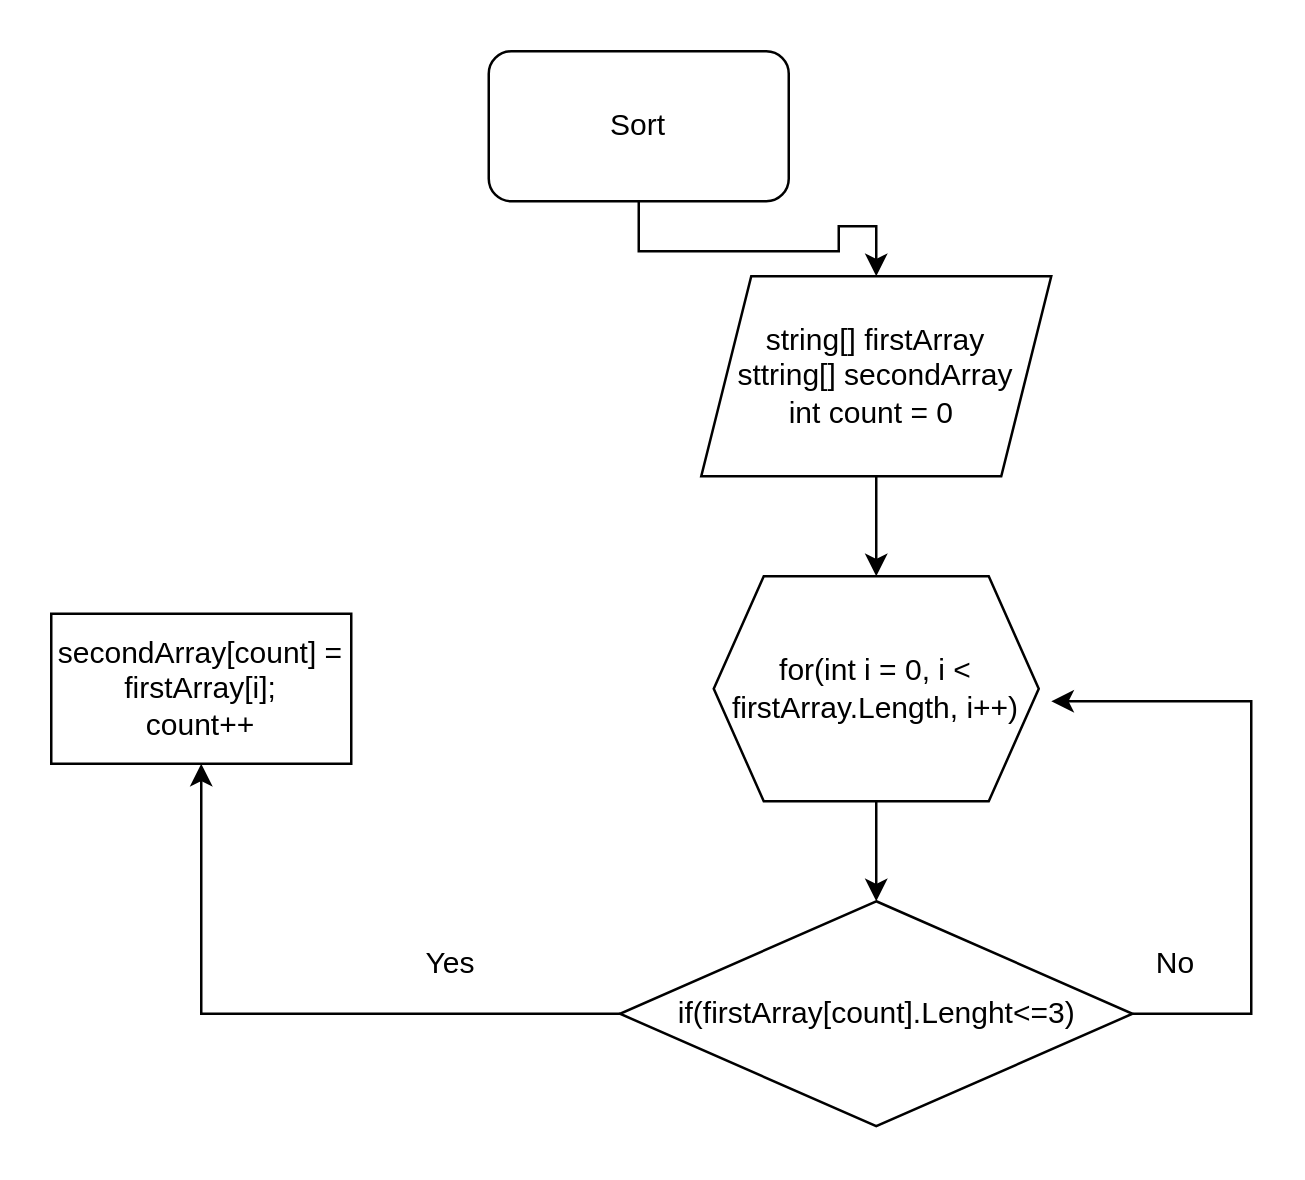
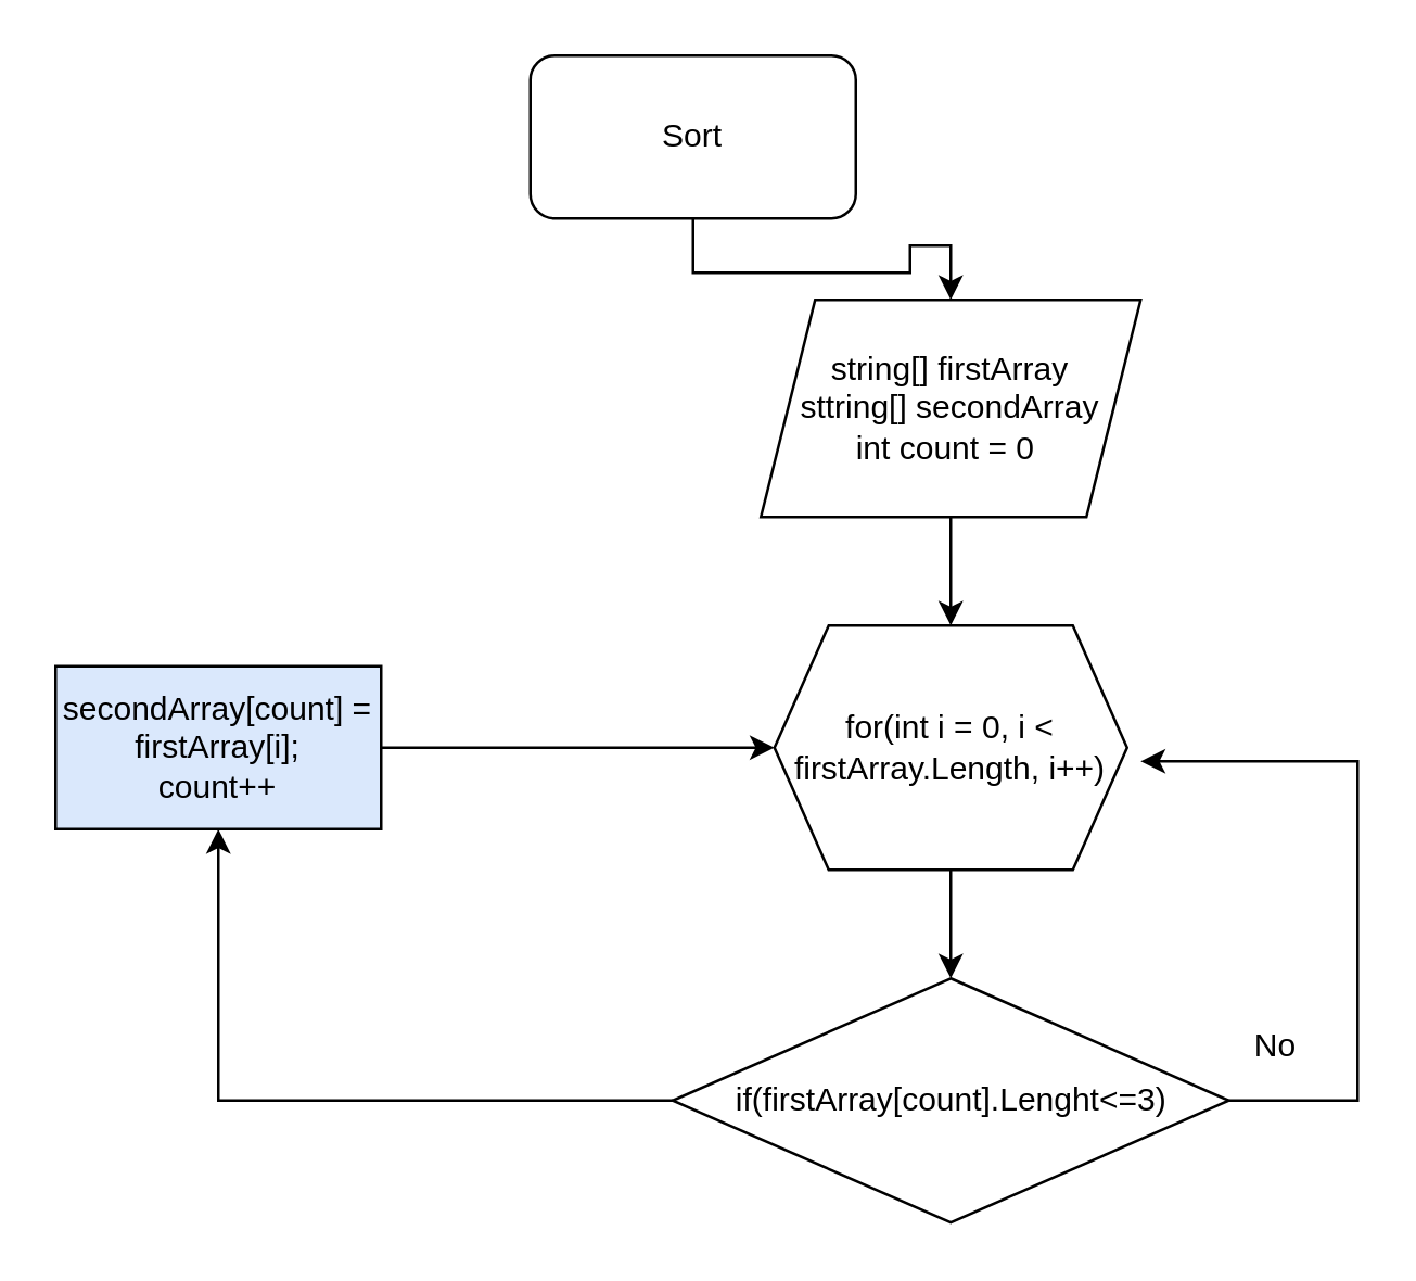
- <mxCell id="12" value="secondArray[count] = firstArray[i];&lt;br&gt;count++" style="rounded=0;whiteSpace=wrap;html=1;" vertex="1" parent="1"><mxGeometry x="20" y="245" width="120" height="60" as="geometry" /></mxCell>
+ <mxCell id="12" value="secondArray[count] = firstArray[i];&lt;br&gt;count++" style="rounded=0;whiteSpace=wrap;html=1;fillColor=#dae8fc;" vertex="1" parent="1"><mxGeometry x="20" y="245" width="120" height="60" as="geometry" /></mxCell>
+ <mxCell id="11" style="edgeStyle=orthogonalEdgeStyle;rounded=0;orthogonalLoop=1;jettySize=auto;html=1;" edge="1" parent="1" source="12" target="7"><mxGeometry relative="1" as="geometry" /></mxCell>
- <mxCell id="13" value="Yes" style="text;html=1;strokeColor=none;fillColor=none;align=center;verticalAlign=middle;whiteSpace=wrap;rounded=0;" vertex="1" parent="1"><mxGeometry x="150" y="370" width="60" height="30" as="geometry" /></mxCell>
